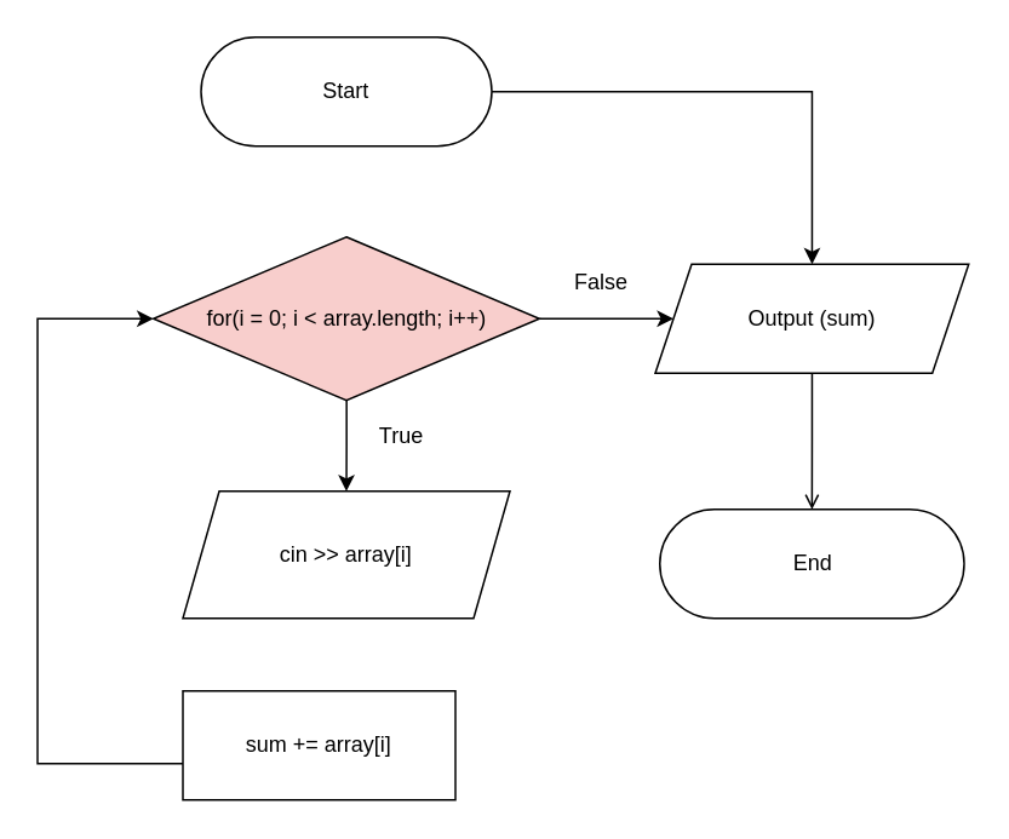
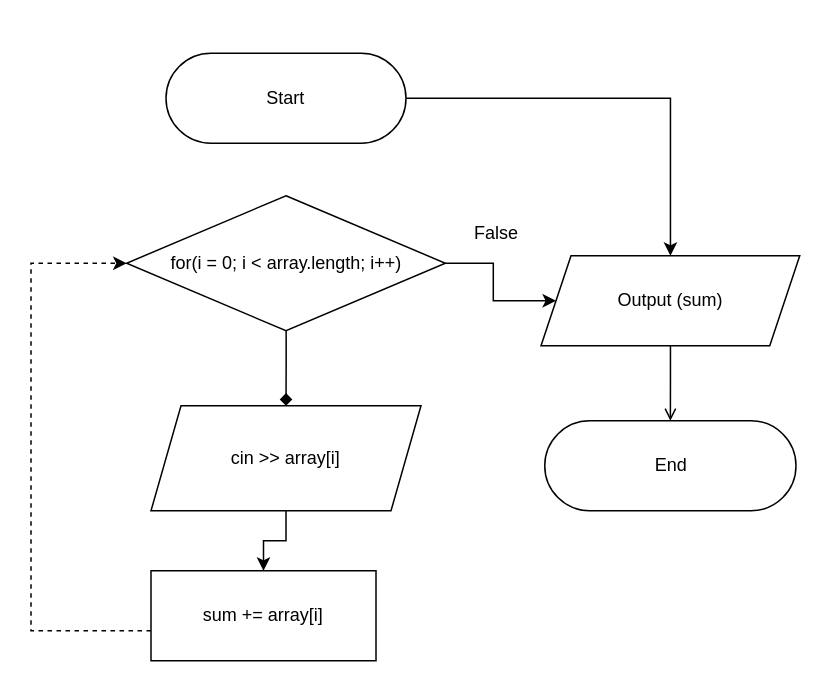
- <mxCell id="3" value="&lt;font style=&quot;font-size: 12px&quot;&gt;Start&lt;/font&gt;" style="rounded=1;whiteSpace=wrap;html=1;arcSize=50;" vertex="1" parent="1"><mxGeometry x="110" y="20" width="160" height="60" as="geometry" /></mxCell>
+ <mxCell id="3" value="&lt;font style=&quot;font-size: 12px&quot;&gt;Start&lt;/font&gt;" style="rounded=1;whiteSpace=wrap;html=1;arcSize=50;" vertex="1" parent="1"><mxGeometry x="110" y="35" width="160" height="60" as="geometry" /></mxCell>
- <mxCell id="6" value="for(i = 0; i &amp;lt; array.length; i++)" style="rhombus;whiteSpace=wrap;html=1;fillColor=#f8cecc;" vertex="1" parent="1"><mxGeometry x="83.75" y="130" width="212.5" height="90" as="geometry" /></mxCell>
+ <mxCell id="6" value="for(i = 0; i &amp;lt; array.length; i++)" style="rhombus;whiteSpace=wrap;html=1;" vertex="1" parent="1"><mxGeometry x="83.75" y="130" width="212.5" height="90" as="geometry" /></mxCell>
- <mxCell id="8" value="Output (sum)" style="shape=parallelogram;perimeter=parallelogramPerimeter;whiteSpace=wrap;html=1;fixedSize=1;" vertex="1" parent="1"><mxGeometry x="360" y="145" width="172.5" height="60" as="geometry" /></mxCell>
+ <mxCell id="8" value="Output (sum)" style="shape=parallelogram;perimeter=parallelogramPerimeter;whiteSpace=wrap;html=1;fixedSize=1;" vertex="1" parent="1"><mxGeometry x="360" y="170" width="172.5" height="60" as="geometry" /></mxCell>
- <mxCell id="13" value="True" style="text;html=1;resizable=0;autosize=1;align=center;verticalAlign=middle;points=[];fillColor=none;strokeColor=none;rounded=0;" vertex="1" parent="1"><mxGeometry x="200" y="230" width="40" height="20" as="geometry" /></mxCell>
- <mxCell id="5" style="edgeStyle=orthogonalEdgeStyle;rounded=0;orthogonalLoop=1;jettySize=auto;html=1;entryX=0.5;entryY=0;entryDx=0;entryDy=0;" edge="1" parent="1" source="6" target="12"><mxGeometry relative="1" as="geometry" /></mxCell>
+ <mxCell id="5" style="edgeStyle=orthogonalEdgeStyle;rounded=0;orthogonalLoop=1;jettySize=auto;html=1;entryX=0.5;entryY=0;entryDx=0;entryDy=0;endArrow=diamond;" edge="1" parent="1" source="6" target="12"><mxGeometry relative="1" as="geometry" /></mxCell>
- <mxCell id="14" style="edgeStyle=orthogonalEdgeStyle;rounded=0;orthogonalLoop=1;jettySize=auto;html=1;entryX=0;entryY=0.5;entryDx=0;entryDy=0;" edge="1" parent="1" source="15" target="6"><mxGeometry relative="1" as="geometry"><mxPoint x="30" y="170" as="targetPoint" /><Array as="points"><mxPoint x="20" y="420" /><mxPoint x="20" y="175" /></Array></mxGeometry></mxCell>
+ <mxCell id="14" style="edgeStyle=orthogonalEdgeStyle;rounded=0;orthogonalLoop=1;jettySize=auto;html=1;entryX=0;entryY=0.5;entryDx=0;entryDy=0;dashed=1;" edge="1" parent="1" source="15" target="6"><mxGeometry relative="1" as="geometry"><mxPoint x="30" y="170" as="targetPoint" /><Array as="points"><mxPoint x="20" y="420" /><mxPoint x="20" y="175" /></Array></mxGeometry></mxCell>
+ <mxCell id="11" style="edgeStyle=orthogonalEdgeStyle;rounded=0;orthogonalLoop=1;jettySize=auto;html=1;entryX=0.5;entryY=0;entryDx=0;entryDy=0;" edge="1" parent="1" source="12" target="15"><mxGeometry relative="1" as="geometry" /></mxCell>
